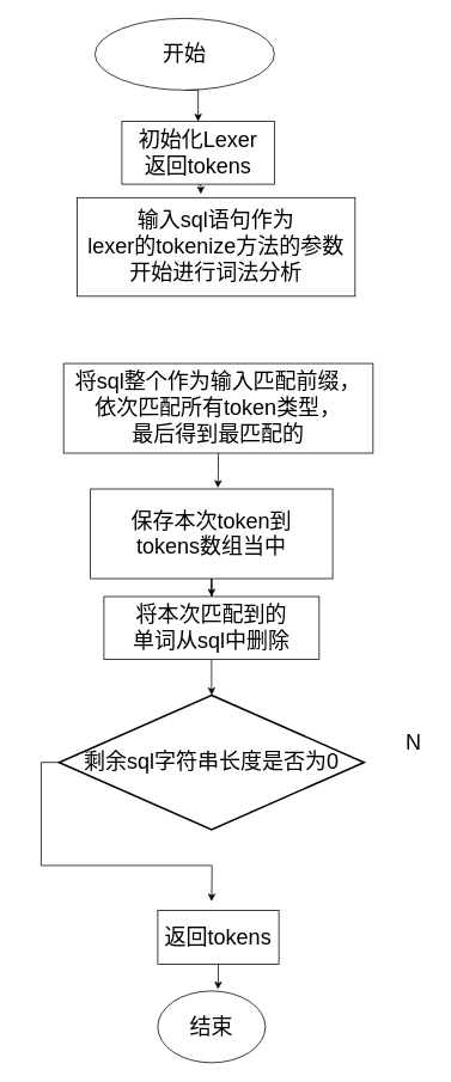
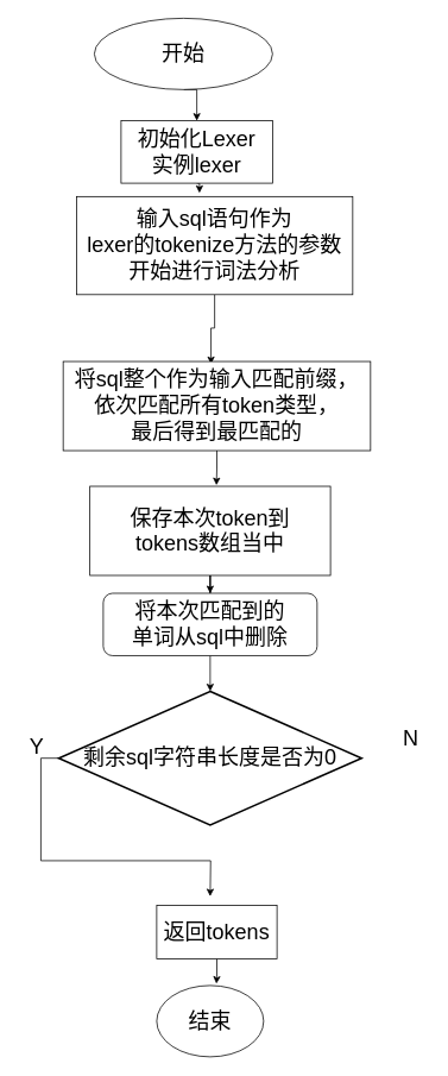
- <mxCell id="5" value="&lt;font style=&quot;font-size: 24px;&quot;&gt;初始化Lexer&lt;br&gt;返回tokens&lt;/font&gt;" style="rounded=0;whiteSpace=wrap;html=1;" vertex="1" parent="1"><mxGeometry x="135" y="135" width="170" height="70" as="geometry" /></mxCell>
+ <mxCell id="5" value="&lt;font style=&quot;font-size: 24px;&quot;&gt;初始化Lexer&lt;br&gt;实例lexer&lt;/font&gt;" style="rounded=0;whiteSpace=wrap;html=1;" vertex="1" parent="1"><mxGeometry x="135" y="135" width="170" height="70" as="geometry" /></mxCell>
+ <mxCell id="6" style="edgeStyle=orthogonalEdgeStyle;rounded=0;orthogonalLoop=1;jettySize=auto;html=1;entryX=0.481;entryY=0.03;entryDx=0;entryDy=0;entryPerimeter=0;" edge="1" parent="1" source="7" target="9"><mxGeometry relative="1" as="geometry" /></mxCell>
- <mxCell id="13" value="&lt;font style=&quot;font-size: 24px;&quot;&gt;将本次匹配到的&lt;br&gt;单词从sql中删除&lt;/font&gt;" style="rounded=0;whiteSpace=wrap;html=1;" vertex="1" parent="1"><mxGeometry x="115" y="665" width="240" height="70" as="geometry" /></mxCell>
+ <mxCell id="13" value="&lt;font style=&quot;font-size: 24px;&quot;&gt;将本次匹配到的&lt;br&gt;单词从sql中删除&lt;/font&gt;" style="whiteSpace=wrap;html=1;rounded=1;" vertex="1" parent="1"><mxGeometry x="115" y="665" width="240" height="70" as="geometry" /></mxCell>
+ <mxCell id="17" value="&lt;font style=&quot;font-size: 24px;&quot;&gt;Y&lt;/font&gt;" style="text;html=1;align=center;verticalAlign=middle;resizable=0;points=[];autosize=1;strokeColor=none;fillColor=none;" vertex="1" parent="1"><mxGeometry x="20" y="818" width="40" height="40" as="geometry" /></mxCell>
